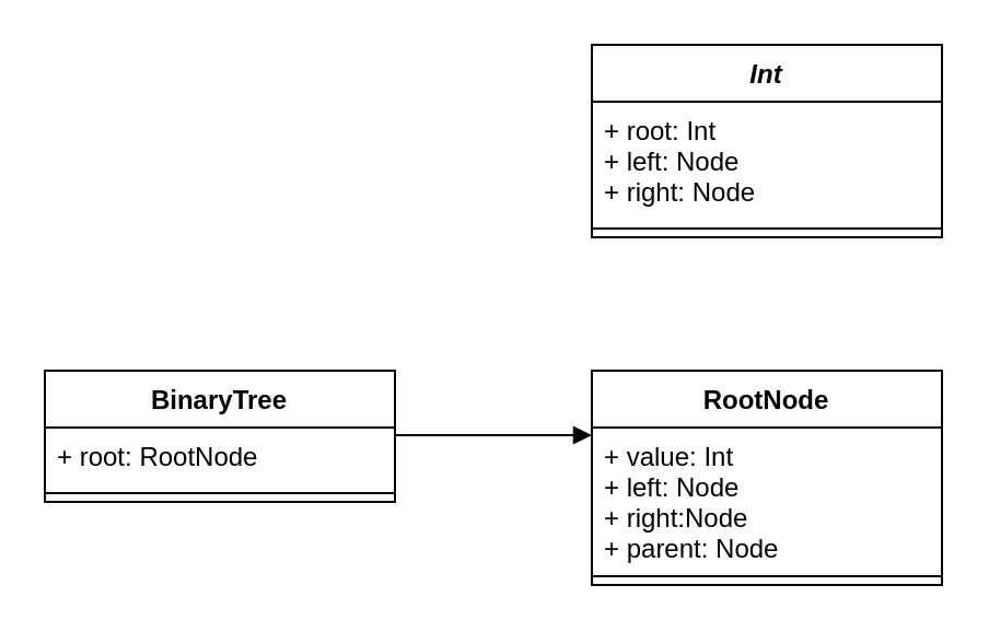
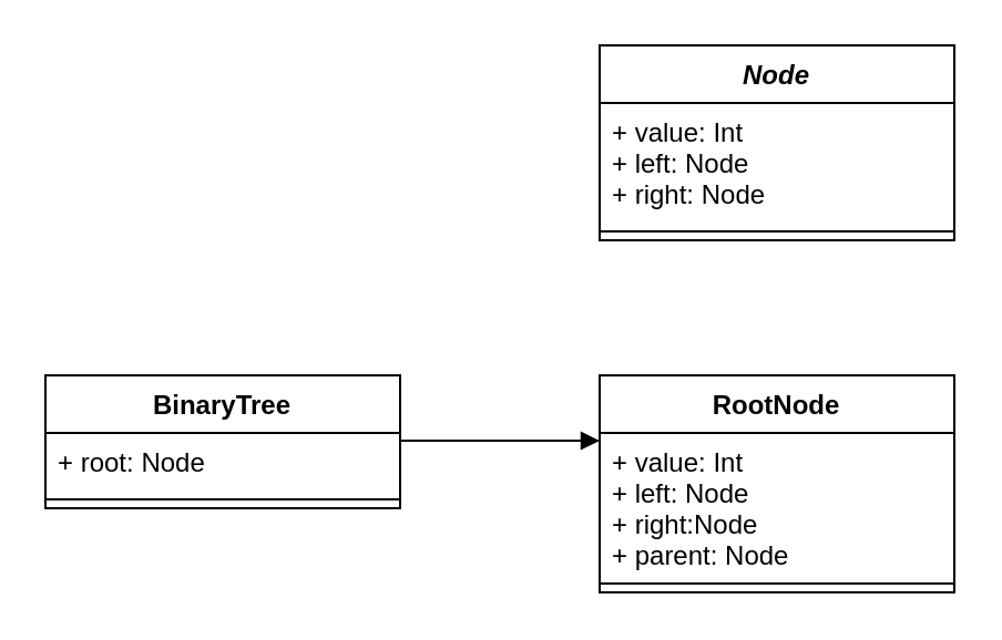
- <mxCell id="8" value="Int" style="swimlane;fontStyle=3;align=center;verticalAlign=top;childLayout=stackLayout;horizontal=1;startSize=26;horizontalStack=0;resizeParent=1;resizeParentMax=0;resizeLast=0;collapsible=1;marginBottom=0;" parent="1" vertex="1"><mxGeometry x="270" y="20" width="160" height="88" as="geometry" /></mxCell>
+ <mxCell id="8" value="Node" style="swimlane;fontStyle=3;align=center;verticalAlign=top;childLayout=stackLayout;horizontal=1;startSize=26;horizontalStack=0;resizeParent=1;resizeParentMax=0;resizeLast=0;collapsible=1;marginBottom=0;" parent="1" vertex="1"><mxGeometry x="270" y="20" width="160" height="88" as="geometry" /></mxCell>
- <mxCell id="9" value="+ root: Int&#10;+ left: Node&#10;+ right: Node" style="text;strokeColor=none;fillColor=none;align=left;verticalAlign=top;spacingLeft=4;spacingRight=4;overflow=hidden;rotatable=0;points=[[0,0.5],[1,0.5]];portConstraint=eastwest;" parent="8" vertex="1"><mxGeometry y="26" width="160" height="54" as="geometry" /></mxCell>
+ <mxCell id="9" value="+ value: Int&#10;+ left: Node&#10;+ right: Node" style="text;strokeColor=none;fillColor=none;align=left;verticalAlign=top;spacingLeft=4;spacingRight=4;overflow=hidden;rotatable=0;points=[[0,0.5],[1,0.5]];portConstraint=eastwest;" parent="8" vertex="1"><mxGeometry y="26" width="160" height="54" as="geometry" /></mxCell>
- <mxCell id="3" value="+ root: RootNode" style="text;strokeColor=none;fillColor=none;align=left;verticalAlign=top;spacingLeft=4;spacingRight=4;overflow=hidden;rotatable=0;points=[[0,0.5],[1,0.5]];portConstraint=eastwest;" parent="2" vertex="1"><mxGeometry y="26" width="160" height="26" as="geometry" /></mxCell>
+ <mxCell id="3" value="+ root: Node" style="text;strokeColor=none;fillColor=none;align=left;verticalAlign=top;spacingLeft=4;spacingRight=4;overflow=hidden;rotatable=0;points=[[0,0.5],[1,0.5]];portConstraint=eastwest;" parent="2" vertex="1"><mxGeometry y="26" width="160" height="26" as="geometry" /></mxCell>
